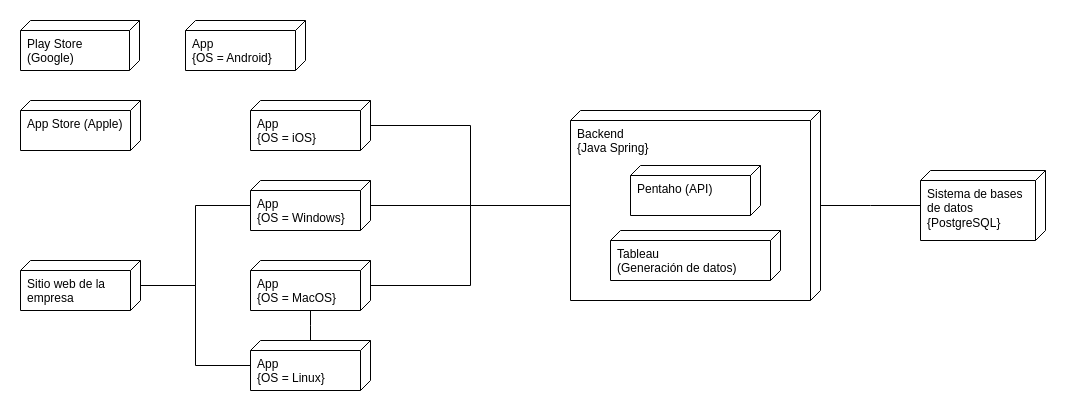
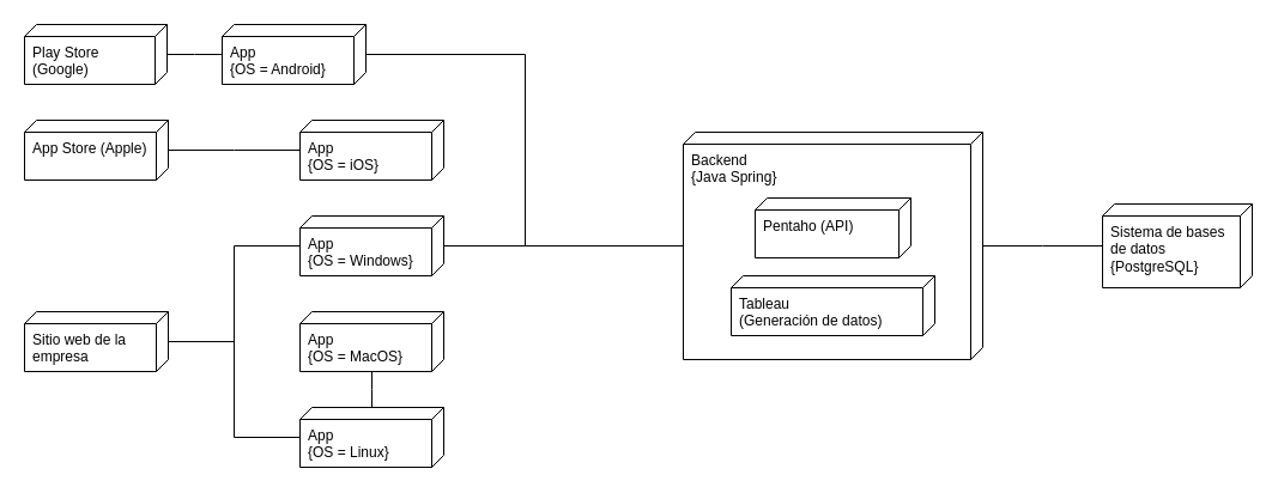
+ <mxCell id="16" value="" style="endArrow=none;html=1;rounded=0;edgeStyle=elbowEdgeStyle;" edge="1" parent="1" source="2" target="14"><mxGeometry width="50" height="50" relative="1" as="geometry"><mxPoint x="380" y="55" as="sourcePoint" /><mxPoint x="580" y="215" as="targetPoint" /></mxGeometry></mxCell>
+ <mxCell id="8" value="" style="endArrow=none;html=1;rounded=0;edgeStyle=elbowEdgeStyle;" edge="1" parent="1" source="2" target="7"><mxGeometry width="50" height="50" relative="1" as="geometry"><mxPoint x="380" y="240" as="sourcePoint" /><mxPoint x="430" y="190" as="targetPoint" /></mxGeometry></mxCell>
+ <mxCell id="17" value="" style="endArrow=none;html=1;rounded=0;edgeStyle=elbowEdgeStyle;" edge="1" parent="1" source="3" target="15"><mxGeometry width="50" height="50" relative="1" as="geometry"><mxPoint x="380" y="55" as="sourcePoint" /><mxPoint x="526" y="-25" as="targetPoint" /></mxGeometry></mxCell>
- <mxCell id="9" value="" style="endArrow=none;html=1;rounded=0;edgeStyle=elbowEdgeStyle;" edge="1" parent="1" source="3" target="7"><mxGeometry width="50" height="50" relative="1" as="geometry"><mxPoint x="380" y="55" as="sourcePoint" /><mxPoint x="510" y="235" as="targetPoint" /></mxGeometry></mxCell>
- <mxCell id="11" value="" style="endArrow=none;html=1;rounded=0;edgeStyle=elbowEdgeStyle;" edge="1" parent="1" source="5" target="7"><mxGeometry width="50" height="50" relative="1" as="geometry"><mxPoint x="320" y="290" as="sourcePoint" /><mxPoint x="530" y="255" as="targetPoint" /></mxGeometry></mxCell>
